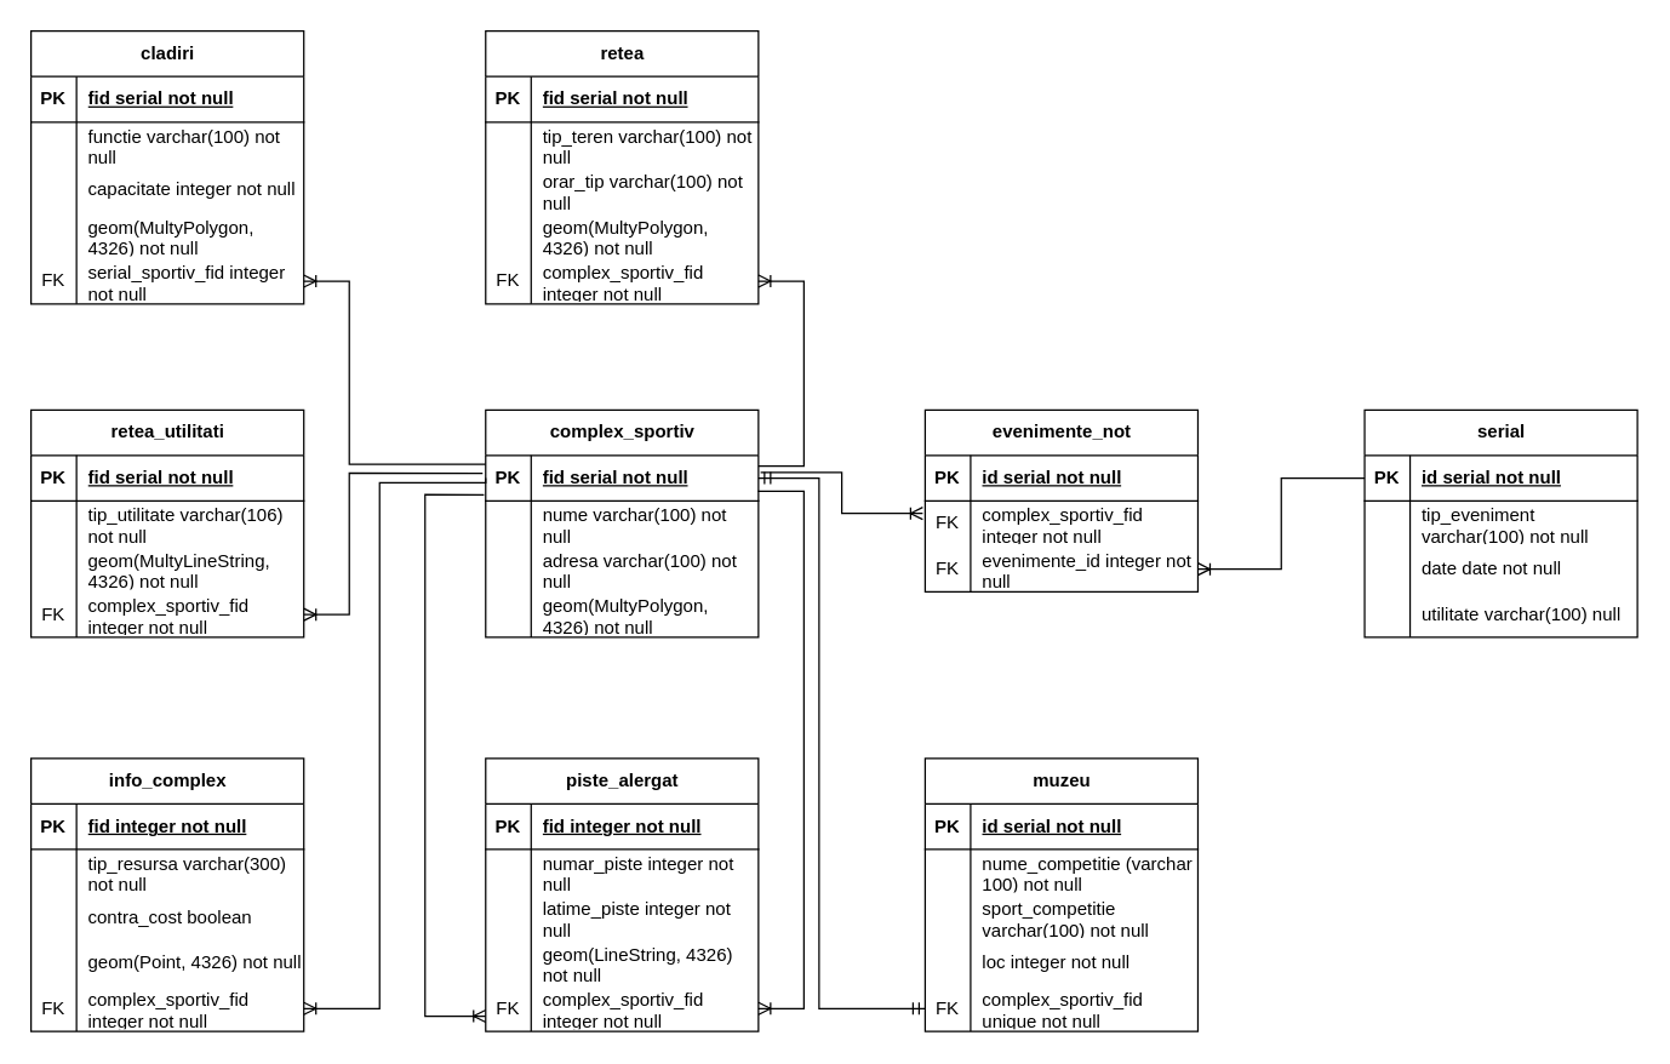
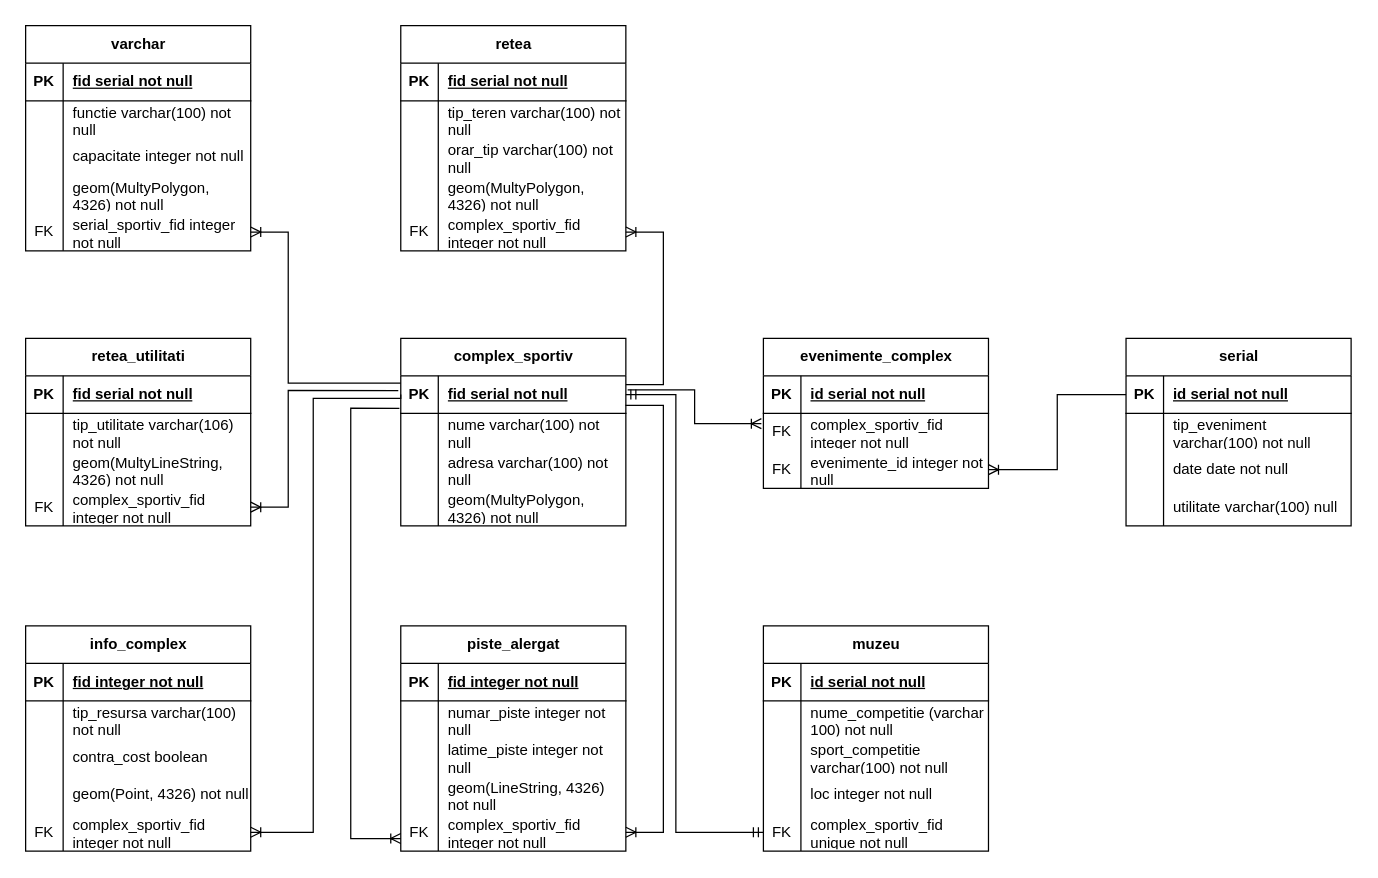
- <mxCell id="31" value="cladiri" style="shape=table;startSize=30;container=1;collapsible=1;childLayout=tableLayout;fixedRows=1;rowLines=0;fontStyle=1;align=center;resizeLast=1;html=1;" parent="1" vertex="1"><mxGeometry x="20" y="20" width="180" height="180" as="geometry" /></mxCell>
+ <mxCell id="31" value="varchar" style="shape=table;startSize=30;container=1;collapsible=1;childLayout=tableLayout;fixedRows=1;rowLines=0;fontStyle=1;align=center;resizeLast=1;html=1;" parent="1" vertex="1"><mxGeometry x="20" y="20" width="180" height="180" as="geometry" /></mxCell>
- <mxCell id="108" value="evenimente_not" style="shape=table;startSize=30;container=1;collapsible=1;childLayout=tableLayout;fixedRows=1;rowLines=0;fontStyle=1;align=center;resizeLast=1;html=1;" parent="1" vertex="1"><mxGeometry x="610" y="270" width="180" height="120" as="geometry" /></mxCell>
+ <mxCell id="108" value="evenimente_complex" style="shape=table;startSize=30;container=1;collapsible=1;childLayout=tableLayout;fixedRows=1;rowLines=0;fontStyle=1;align=center;resizeLast=1;html=1;" parent="1" vertex="1"><mxGeometry x="610" y="270" width="180" height="120" as="geometry" /></mxCell>
- <mxCell id="66" value="tip_resursa varchar(300) not null" style="shape=partialRectangle;connectable=0;fillColor=none;top=0;left=0;bottom=0;right=0;align=left;spacingLeft=6;overflow=hidden;whiteSpace=wrap;html=1;" parent="64" vertex="1"><mxGeometry x="30" width="150" height="30" as="geometry"><mxRectangle width="150" height="30" as="alternateBounds" /></mxGeometry></mxCell>
+ <mxCell id="66" value="tip_resursa varchar(100) not null" style="shape=partialRectangle;connectable=0;fillColor=none;top=0;left=0;bottom=0;right=0;align=left;spacingLeft=6;overflow=hidden;whiteSpace=wrap;html=1;" parent="64" vertex="1"><mxGeometry x="30" width="150" height="30" as="geometry"><mxRectangle width="150" height="30" as="alternateBounds" /></mxGeometry></mxCell>
